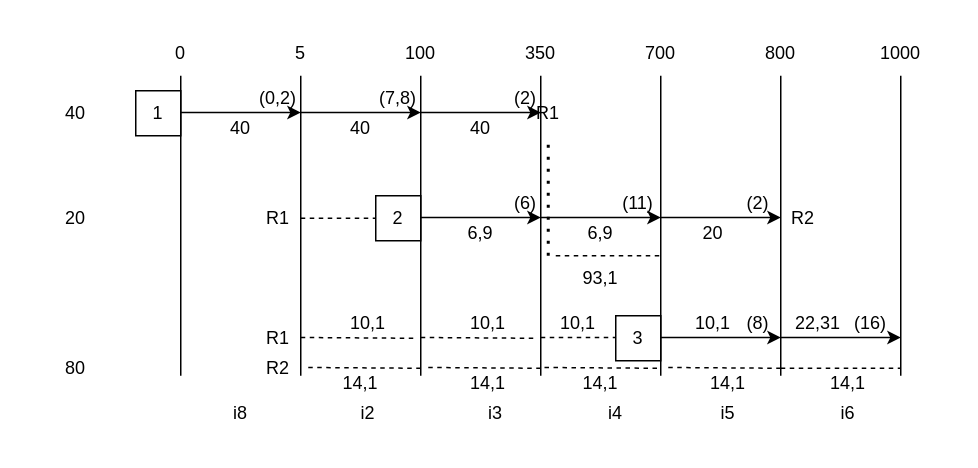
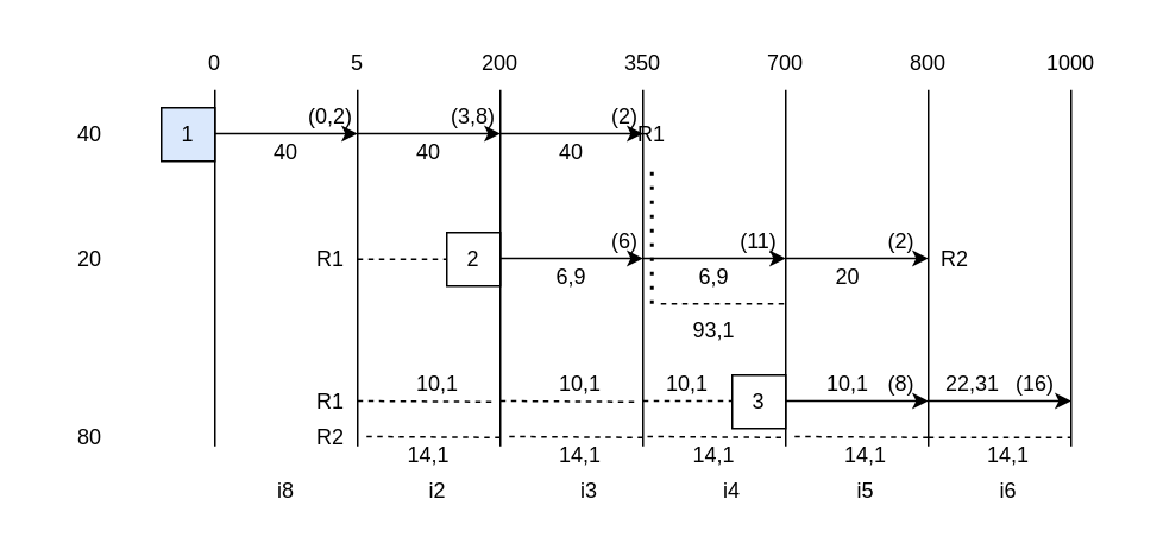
- <mxCell id="13" value="100" style="text;html=1;strokeColor=none;fillColor=none;align=center;verticalAlign=middle;whiteSpace=wrap;rounded=0;" parent="1" vertex="1"><mxGeometry x="250" y="20" width="60" height="30" as="geometry" /></mxCell>
+ <mxCell id="13" value="200" style="text;html=1;strokeColor=none;fillColor=none;align=center;verticalAlign=middle;whiteSpace=wrap;rounded=0;" parent="1" vertex="1"><mxGeometry x="250" y="20" width="60" height="30" as="geometry" /></mxCell>
- <mxCell id="55" value="(7,8)" style="text;html=1;strokeColor=none;fillColor=none;align=center;verticalAlign=middle;whiteSpace=wrap;rounded=0;" parent="1" vertex="1"><mxGeometry x="235" y="50" width="60" height="30" as="geometry" /></mxCell>
+ <mxCell id="55" value="(3,8)" style="text;html=1;strokeColor=none;fillColor=none;align=center;verticalAlign=middle;whiteSpace=wrap;rounded=0;" parent="1" vertex="1"><mxGeometry x="235" y="50" width="60" height="30" as="geometry" /></mxCell>
- <mxCell id="3" value="1" style="whiteSpace=wrap;html=1;aspect=fixed;" parent="1" vertex="1"><mxGeometry x="90" y="60" width="30" height="30" as="geometry" /></mxCell>
+ <mxCell id="3" value="1" style="whiteSpace=wrap;html=1;aspect=fixed;fillColor=#dae8fc;" parent="1" vertex="1"><mxGeometry x="90" y="60" width="30" height="30" as="geometry" /></mxCell>
